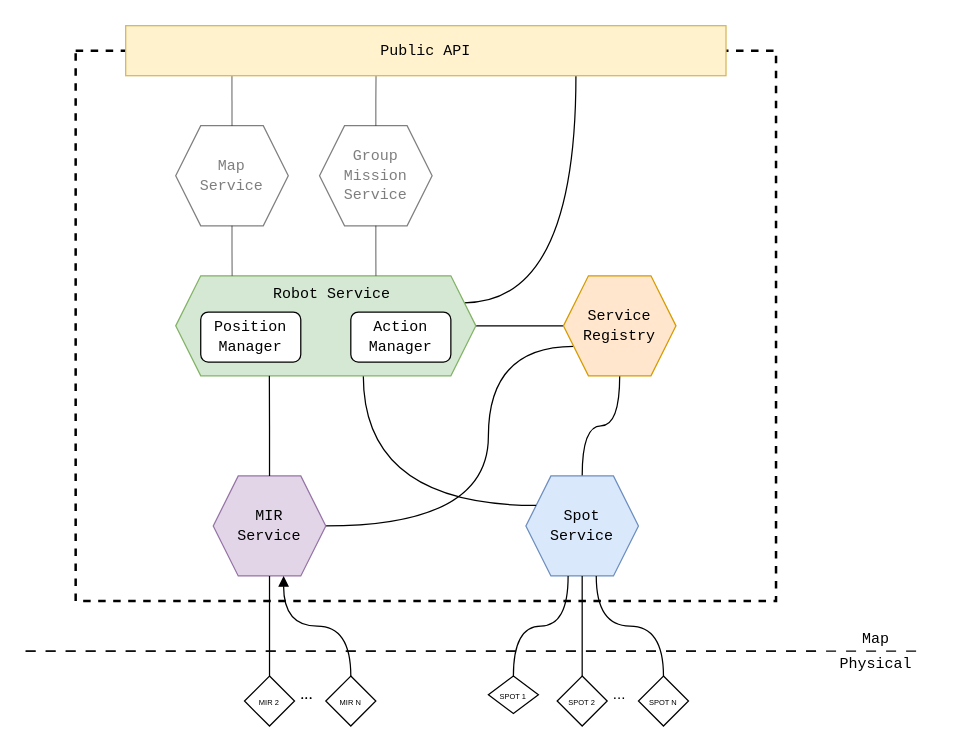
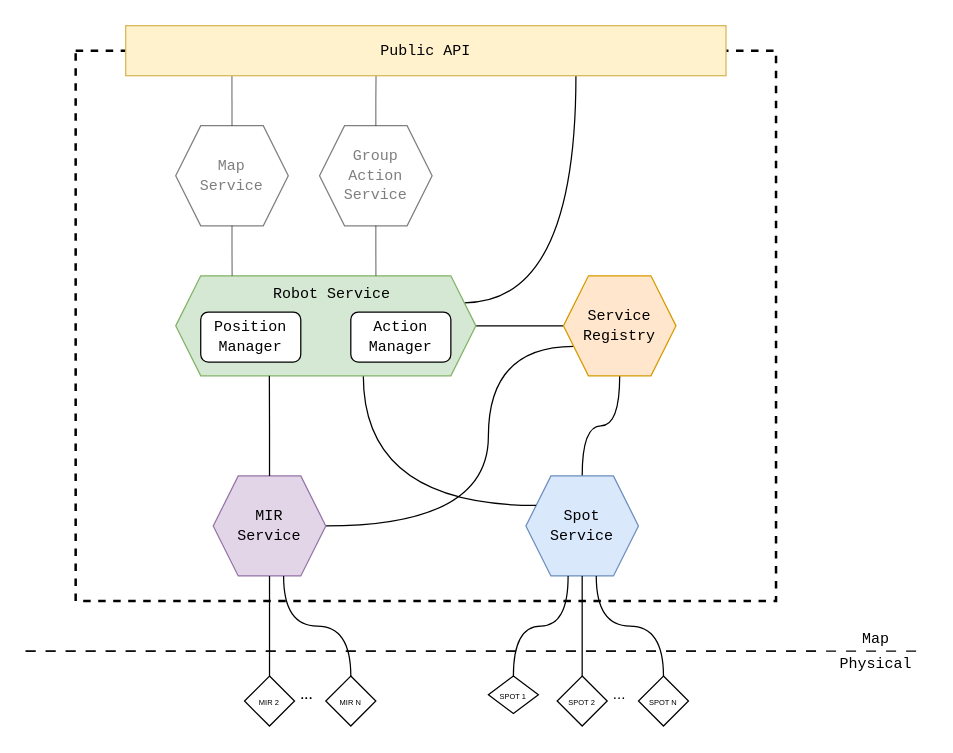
- <mxCell id="15" value="&lt;font face=&quot;Courier New&quot;&gt;Group&lt;br&gt;Mission&lt;br&gt;Service&lt;/font&gt;" style="shape=hexagon;perimeter=hexagonPerimeter2;whiteSpace=wrap;html=1;fixedSize=1;opacity=50;textOpacity=50;" vertex="1" parent="1"><mxGeometry x="255" y="100" width="90" height="80" as="geometry" /></mxCell>
+ <mxCell id="15" value="&lt;font face=&quot;Courier New&quot;&gt;Group&lt;br&gt;Action&lt;br&gt;Service&lt;/font&gt;" style="shape=hexagon;perimeter=hexagonPerimeter2;whiteSpace=wrap;html=1;fixedSize=1;opacity=50;textOpacity=50;" vertex="1" parent="1"><mxGeometry x="255" y="100" width="90" height="80" as="geometry" /></mxCell>
- <mxCell id="19" style="edgeStyle=orthogonalEdgeStyle;rounded=0;orthogonalLoop=1;jettySize=auto;html=1;exitX=0.5;exitY=0;exitDx=0;exitDy=0;entryX=0.625;entryY=1;entryDx=0;entryDy=0;curved=1;endArrow=block;startFill=0;" edge="1" parent="1" source="20" target="4"><mxGeometry relative="1" as="geometry" /></mxCell>
+ <mxCell id="19" style="edgeStyle=orthogonalEdgeStyle;rounded=0;orthogonalLoop=1;jettySize=auto;html=1;exitX=0.5;exitY=0;exitDx=0;exitDy=0;entryX=0.625;entryY=1;entryDx=0;entryDy=0;curved=1;endArrow=none;startFill=0;" edge="1" parent="1" source="20" target="4"><mxGeometry relative="1" as="geometry" /></mxCell>
